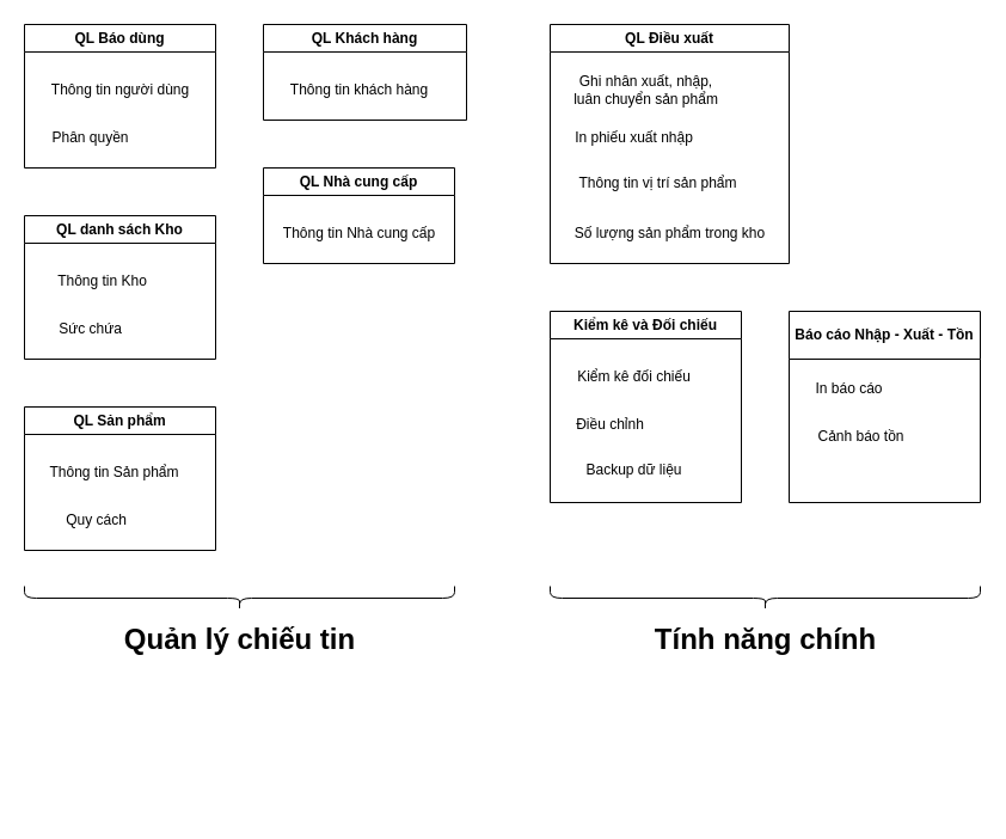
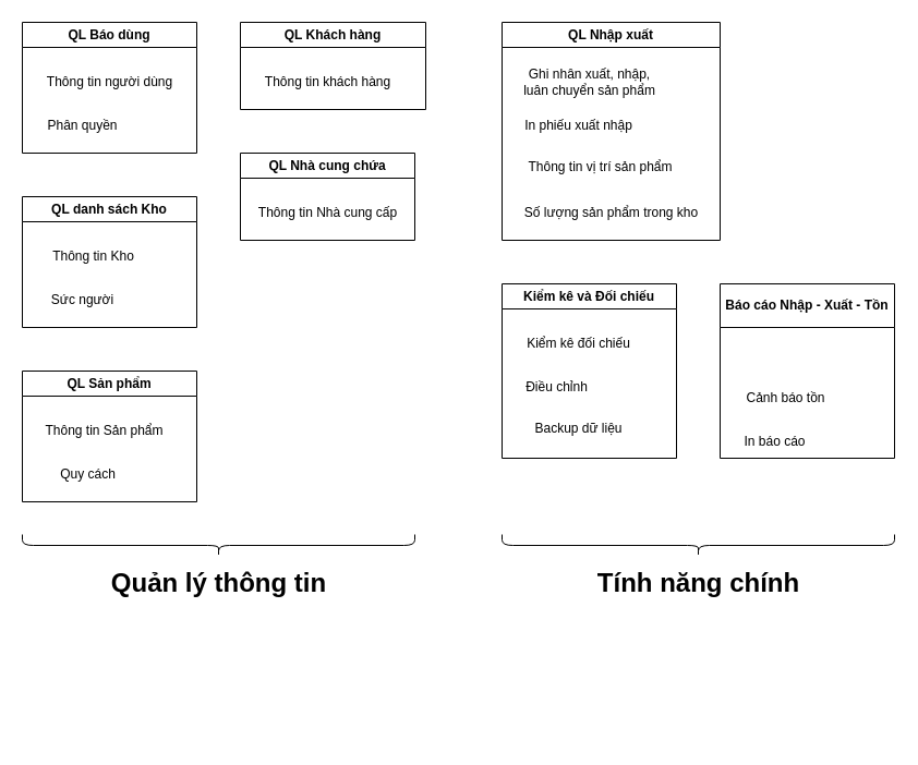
- <mxCell id="15" value="QL Điều xuất" style="swimlane;whiteSpace=wrap;html=1;" vertex="1" parent="1"><mxGeometry x="460" y="20" width="200" height="200" as="geometry" /></mxCell>
+ <mxCell id="15" value="QL Nhập xuất" style="swimlane;whiteSpace=wrap;html=1;" vertex="1" parent="1"><mxGeometry x="460" y="20" width="200" height="200" as="geometry" /></mxCell>
- <mxCell id="13" value="QL Nhà cung cấp" style="swimlane;whiteSpace=wrap;html=1;" vertex="1" parent="1"><mxGeometry x="220" y="140" width="160" height="80" as="geometry" /></mxCell>
+ <mxCell id="13" value="QL Nhà cung chứa" style="swimlane;whiteSpace=wrap;html=1;" vertex="1" parent="1"><mxGeometry x="220" y="140" width="160" height="80" as="geometry" /></mxCell>
- <mxCell id="7" value="Sức chứa" style="text;html=1;align=center;verticalAlign=middle;resizable=0;points=[];autosize=1;strokeColor=none;fillColor=none;" vertex="1" parent="5"><mxGeometry x="15" y="80" width="80" height="30" as="geometry" /></mxCell>
+ <mxCell id="7" value="Sức người" style="text;html=1;align=center;verticalAlign=middle;resizable=0;points=[];autosize=1;strokeColor=none;fillColor=none;" vertex="1" parent="5"><mxGeometry x="15" y="80" width="80" height="30" as="geometry" /></mxCell>
- <mxCell id="26" value="In báo cáo" style="text;html=1;align=center;verticalAlign=middle;resizable=0;points=[];autosize=1;strokeColor=none;fillColor=none;" vertex="1" parent="24"><mxGeometry x="10" y="50" width="80" height="30" as="geometry" /></mxCell>
+ <mxCell id="26" value="In báo cáo" style="text;html=1;align=center;verticalAlign=middle;resizable=0;points=[];autosize=1;strokeColor=none;fillColor=none;" vertex="1" parent="24"><mxGeometry x="10" y="130" width="80" height="30" as="geometry" /></mxCell>
- <mxCell id="28" value="&lt;font style=&quot;font-size: 24px;&quot;&gt;&lt;b&gt;Quản lý chiếu tin&lt;/b&gt;&lt;/font&gt;" style="text;html=1;align=center;verticalAlign=middle;resizable=0;points=[];autosize=1;strokeColor=none;fillColor=none;" vertex="1" parent="1"><mxGeometry x="90" y="515" width="220" height="40" as="geometry" /></mxCell>
+ <mxCell id="28" value="&lt;font style=&quot;font-size: 24px;&quot;&gt;&lt;b&gt;Quản lý thông tin&lt;/b&gt;&lt;/font&gt;" style="text;html=1;align=center;verticalAlign=middle;resizable=0;points=[];autosize=1;strokeColor=none;fillColor=none;" vertex="1" parent="1"><mxGeometry x="90" y="515" width="220" height="40" as="geometry" /></mxCell>
